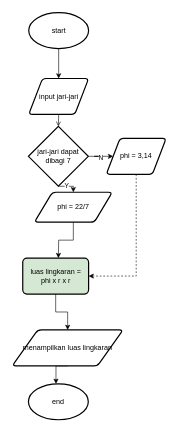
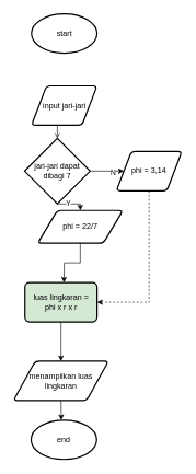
- <mxCell id="2" style="edgeStyle=orthogonalEdgeStyle;rounded=0;orthogonalLoop=1;jettySize=auto;html=1;exitX=0.5;exitY=1;exitDx=0;exitDy=0;exitPerimeter=0;entryX=0.5;entryY=0;entryDx=0;entryDy=0;" parent="1" source="3" target="5" edge="1"><mxGeometry relative="1" as="geometry" /></mxCell>
- <mxCell id="10" value="jari-jari dapat dibagi 7" style="strokeWidth=2;html=1;shape=mxgraph.flowchart.decision;whiteSpace=wrap;" parent="1" vertex="1"><mxGeometry x="47" y="210" width="100" height="100" as="geometry" /></mxCell>
+ <mxCell id="10" value="jari-jari dapat dibagi 7" style="strokeWidth=2;html=1;shape=mxgraph.flowchart.decision;whiteSpace=wrap;" parent="1" vertex="1"><mxGeometry x="37" y="210" width="100" height="100" as="geometry" /></mxCell>
- <mxCell id="18" value="menampilkan luas lingkaran" style="shape=parallelogram;html=1;strokeWidth=2;perimeter=parallelogramPerimeter;whiteSpace=wrap;rounded=1;arcSize=12;size=0.23;" parent="1" vertex="1"><mxGeometry x="20" y="550" width="185" height="60" as="geometry" /></mxCell>
+ <mxCell id="18" value="menampilkan luas lingkaran" style="shape=parallelogram;html=1;strokeWidth=2;perimeter=parallelogramPerimeter;whiteSpace=wrap;rounded=1;arcSize=12;size=0.23;" parent="1" vertex="1"><mxGeometry x="20" y="550" width="145" height="60" as="geometry" /></mxCell>
